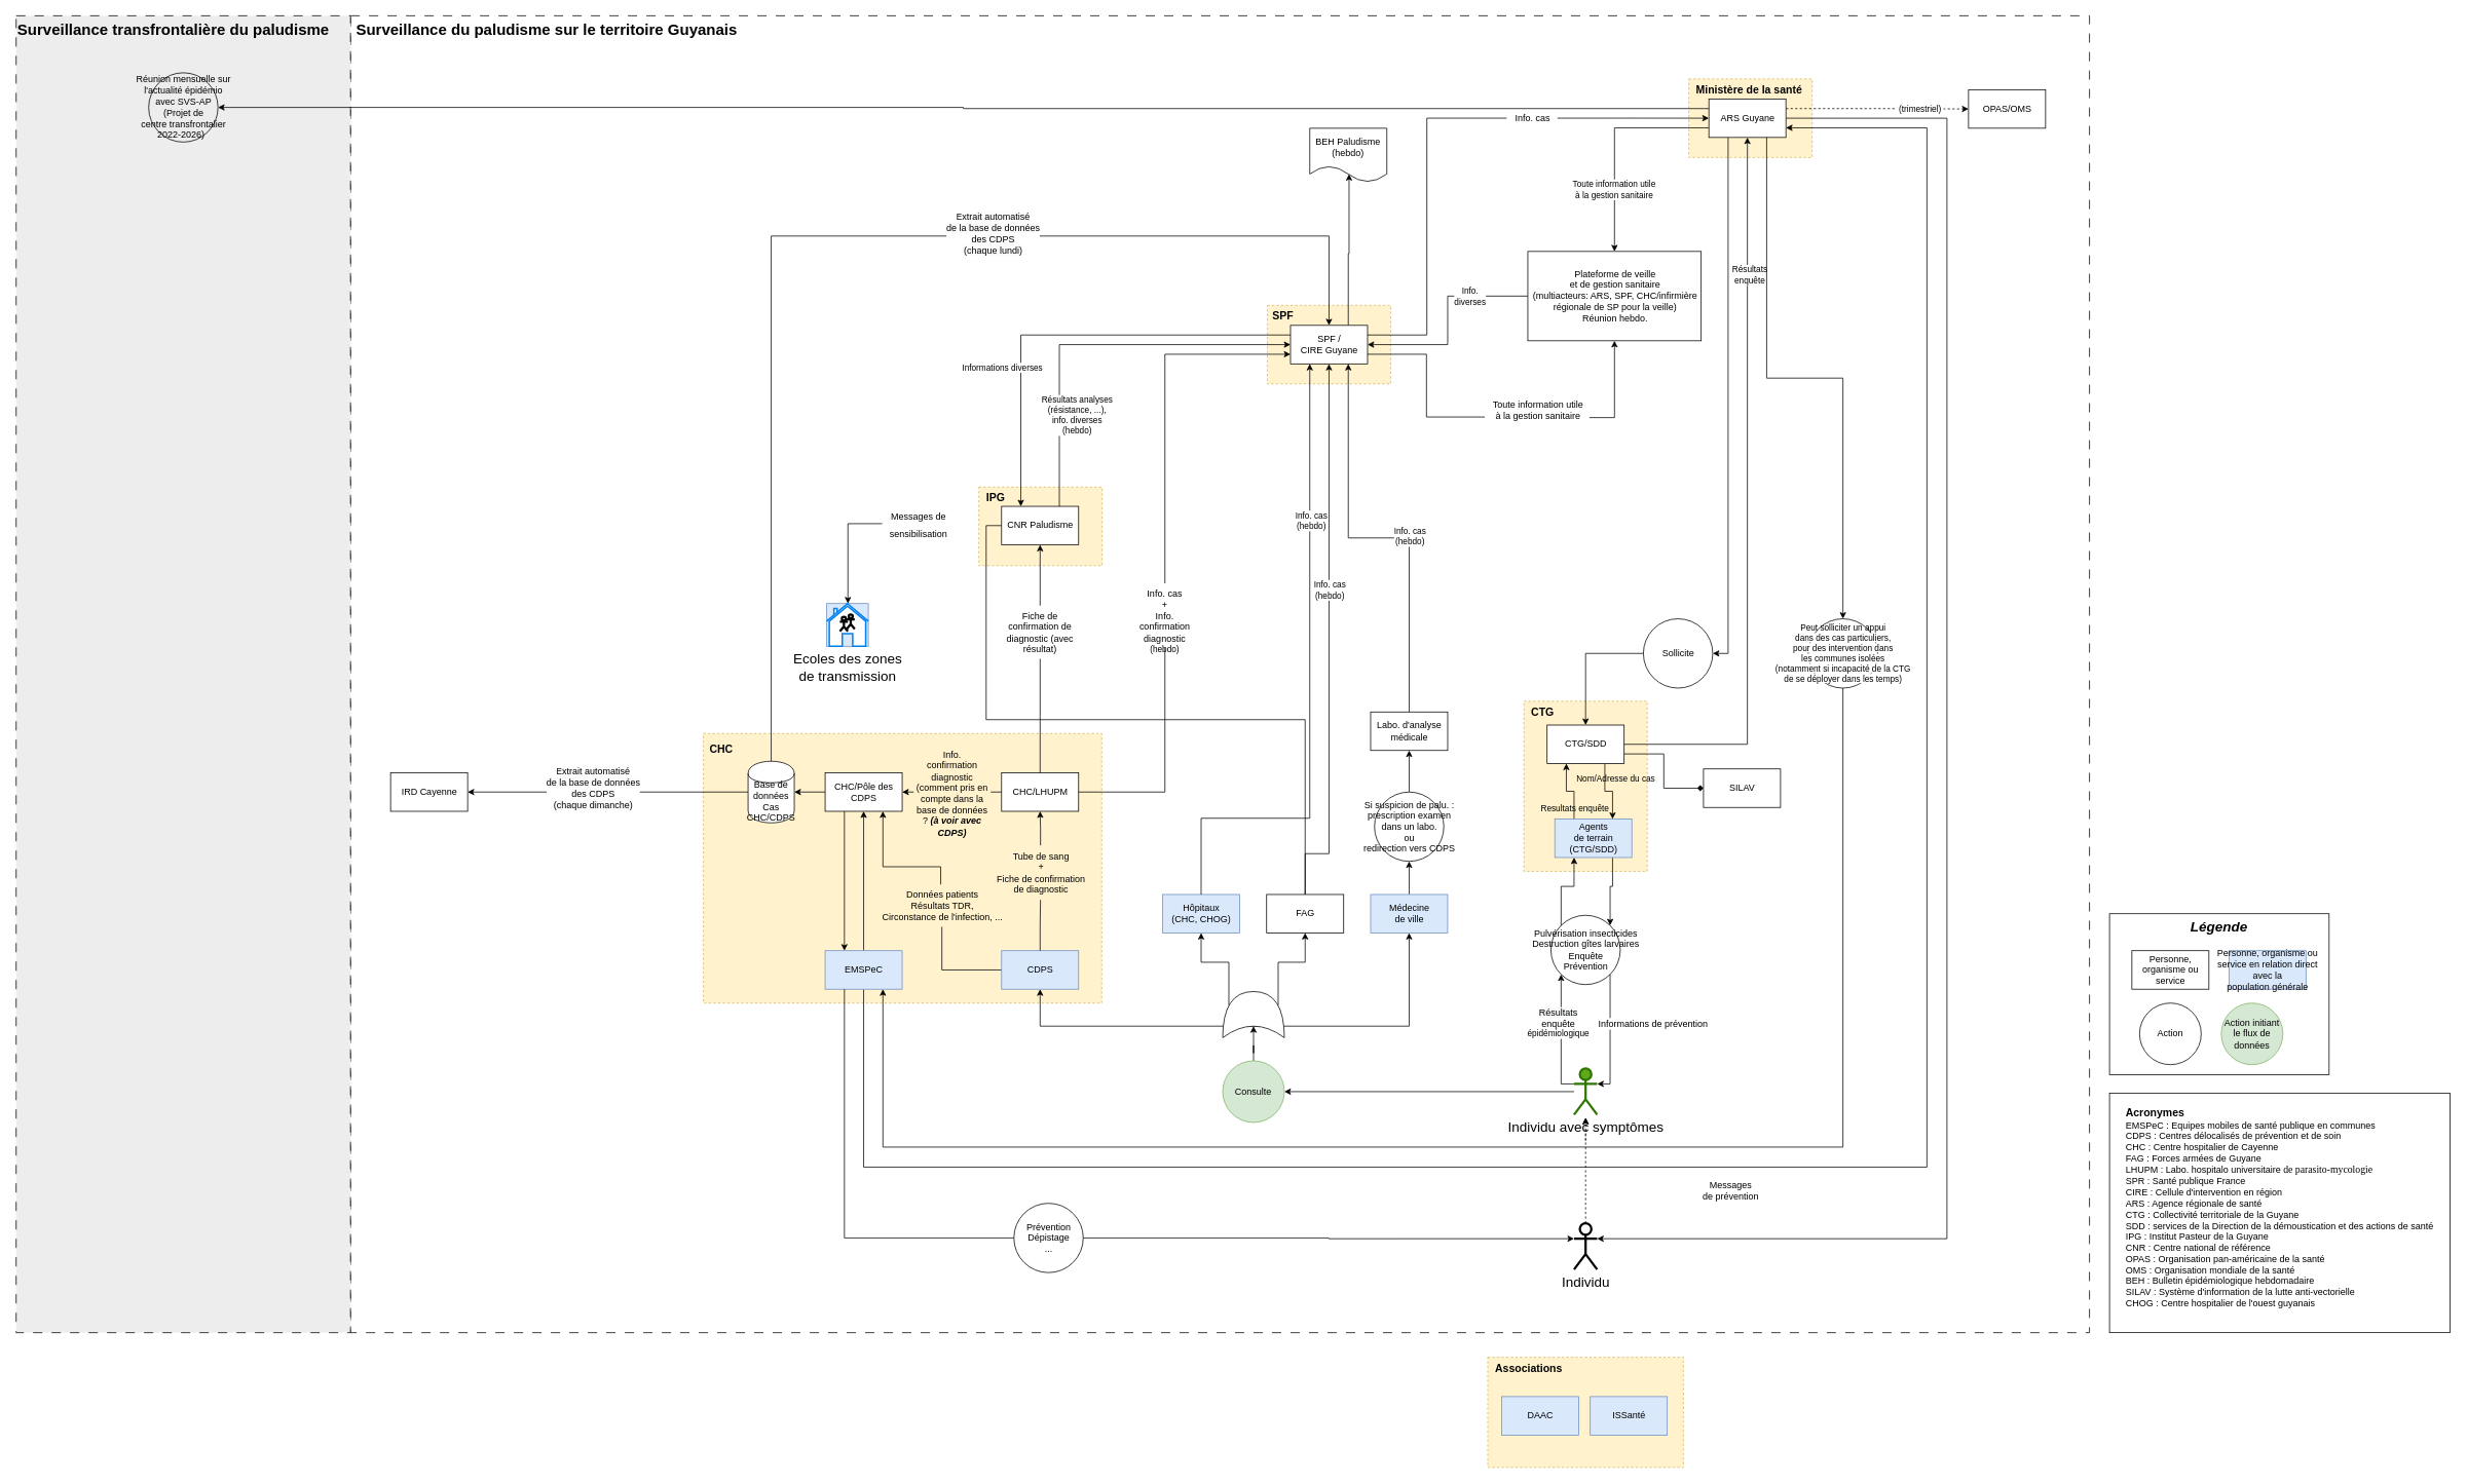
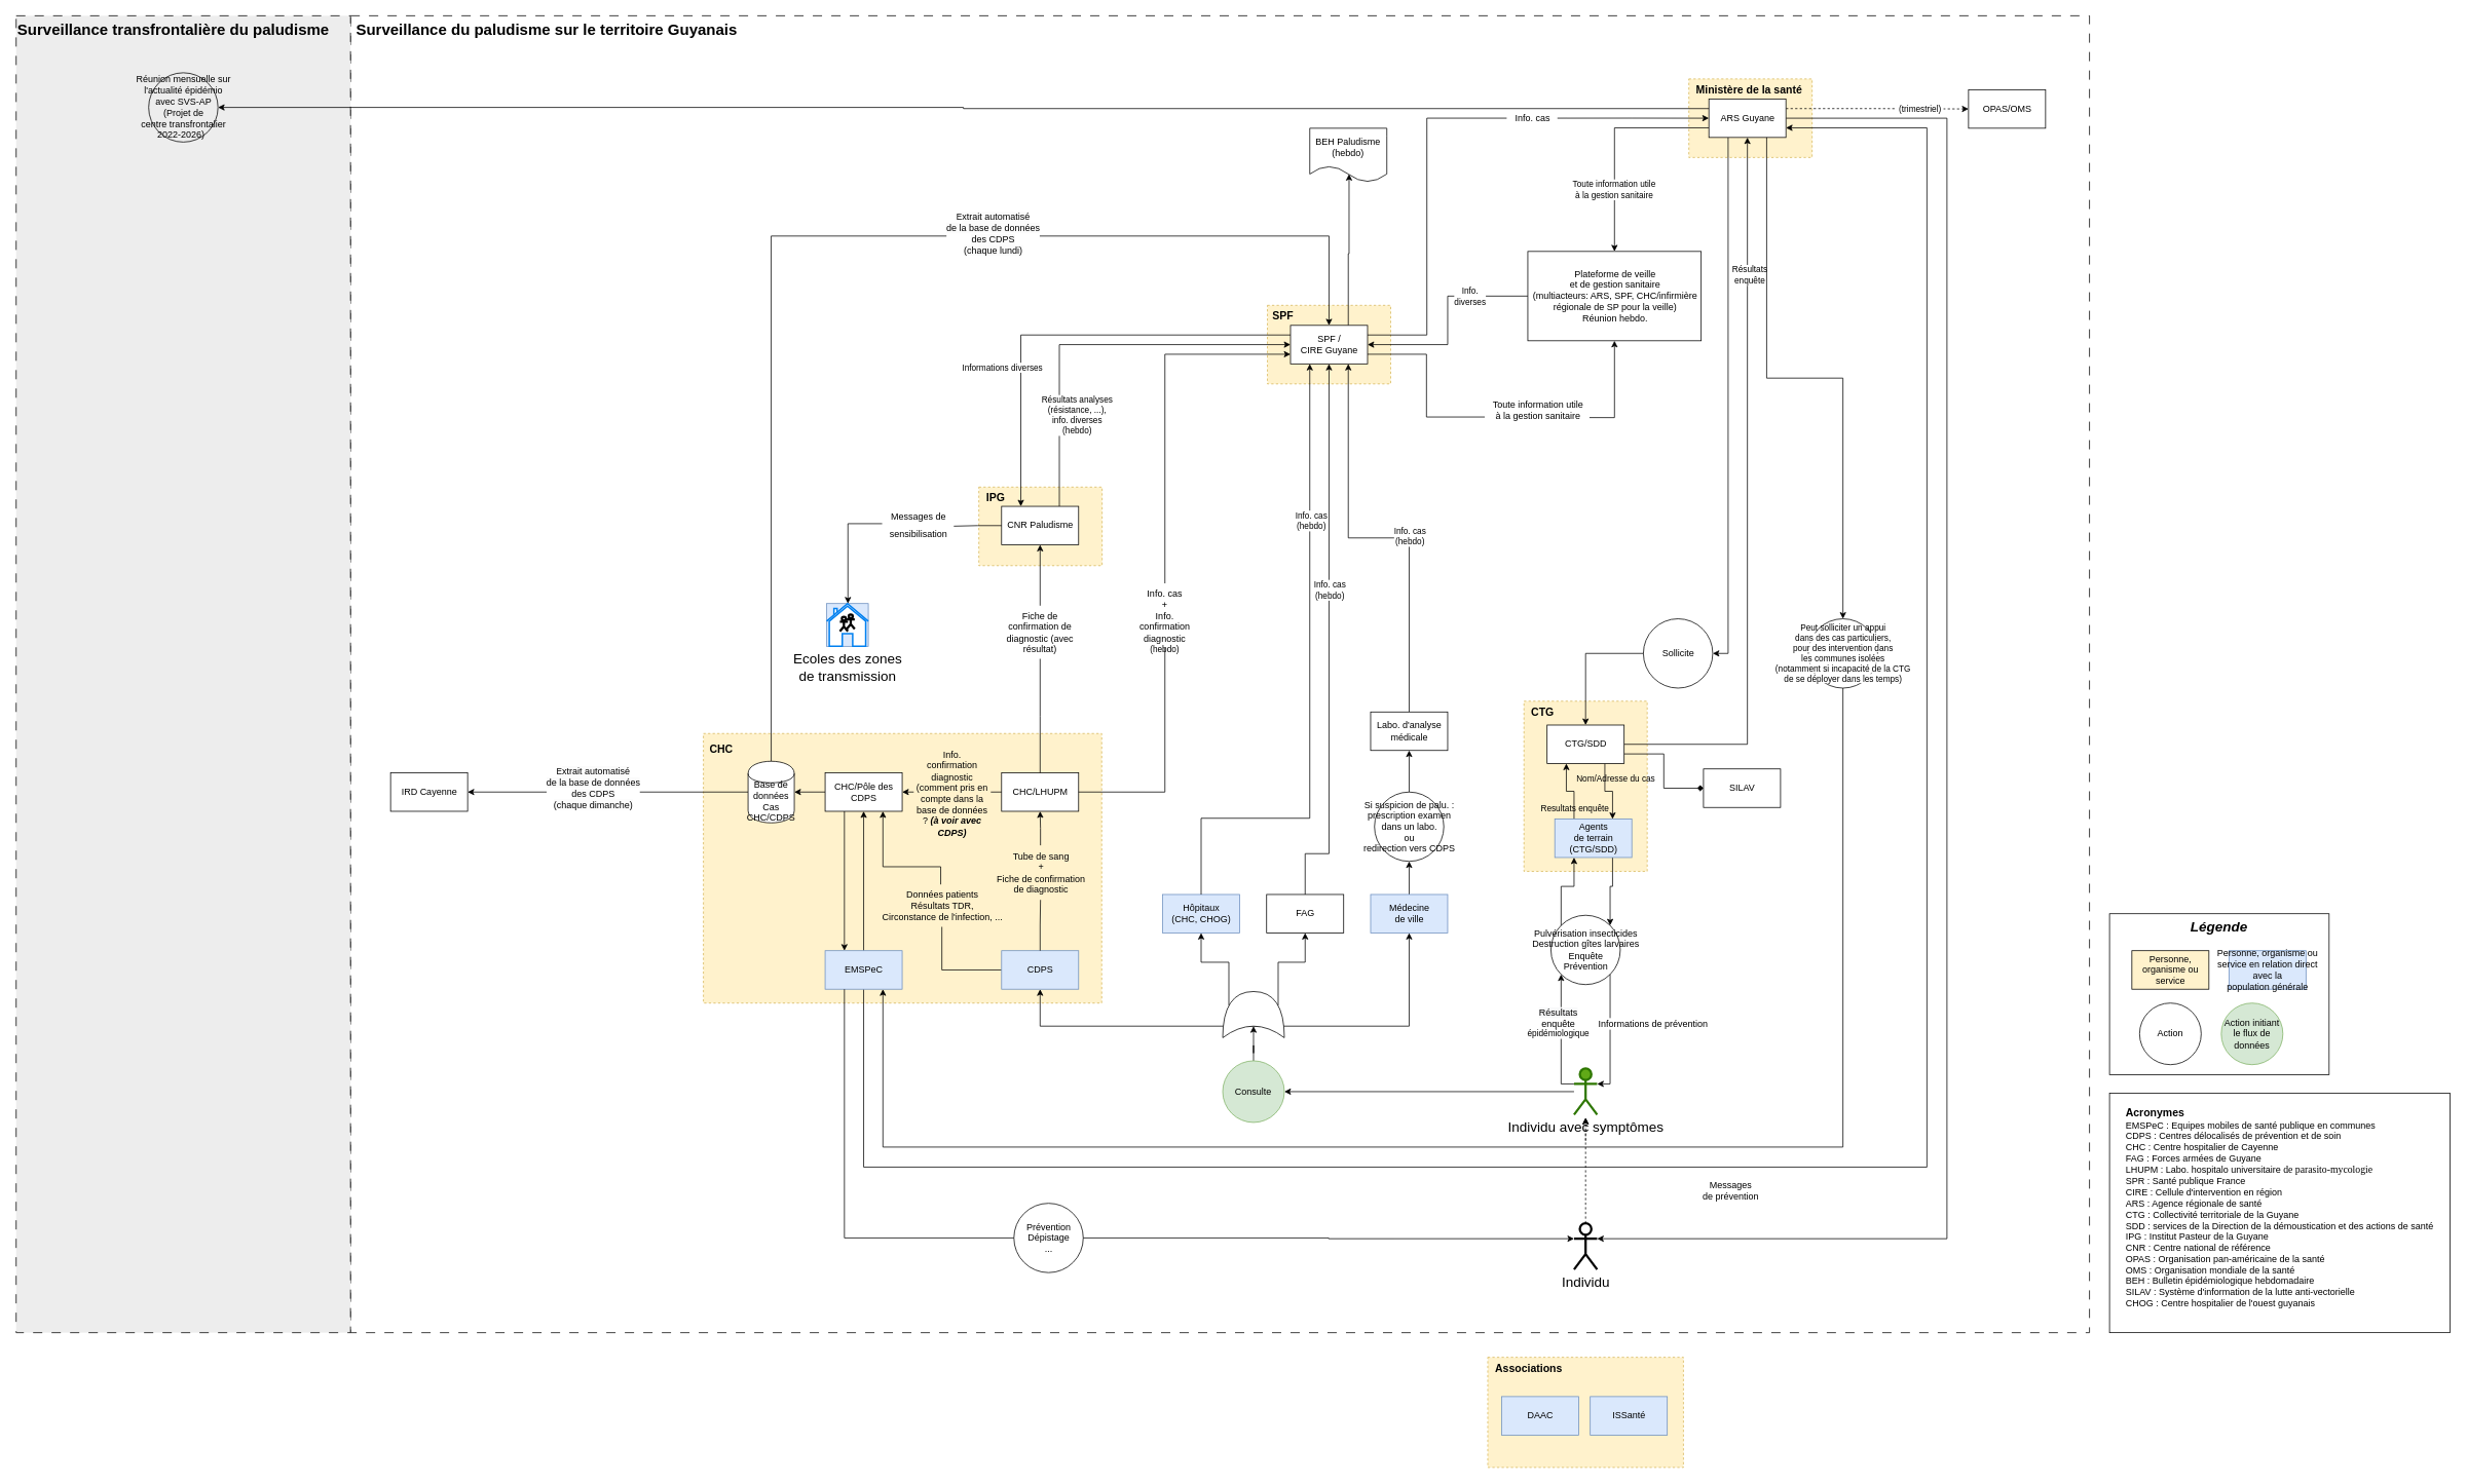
- <mxCell id="129" value="" style="edgeStyle=orthogonalEdgeStyle;rounded=0;orthogonalLoop=1;jettySize=auto;html=1;exitX=0;exitY=0.5;exitDx=0;exitDy=0;endArrow=none;" edge="1" parent="1" source="26" target="131"><mxGeometry relative="1" as="geometry"><mxPoint x="1299" y="682" as="sourcePoint" /><mxPoint x="1266" y="661" as="targetPoint" /></mxGeometry></mxCell>
+ <mxCell id="129" value="" style="edgeStyle=orthogonalEdgeStyle;rounded=0;orthogonalLoop=1;jettySize=auto;html=1;exitX=0;exitY=0.5;exitDx=0;exitDy=0;endArrow=none;entryX=1;entryY=0.559;entryDx=0;entryDy=0;entryPerimeter=0;" edge="1" parent="1" source="26" target="130"><mxGeometry relative="1" as="geometry"><mxPoint x="1299" y="682" as="sourcePoint" /><mxPoint x="1266" y="661" as="targetPoint" /></mxGeometry></mxCell>
- <mxCell id="92" value="Personne,&lt;br&gt;organisme&amp;nbsp;ou&lt;br&gt;service" style="html=1;dashed=0;whitespace=wrap;" parent="1" vertex="1"><mxGeometry x="2766" y="1234" width="100" height="50" as="geometry" /></mxCell>
+ <mxCell id="92" value="Personne,&lt;br&gt;organisme&amp;nbsp;ou&lt;br&gt;service" style="html=1;dashed=0;whitespace=wrap;fillColor=#fff2cc;" parent="1" vertex="1"><mxGeometry x="2766" y="1234" width="100" height="50" as="geometry" /></mxCell>
